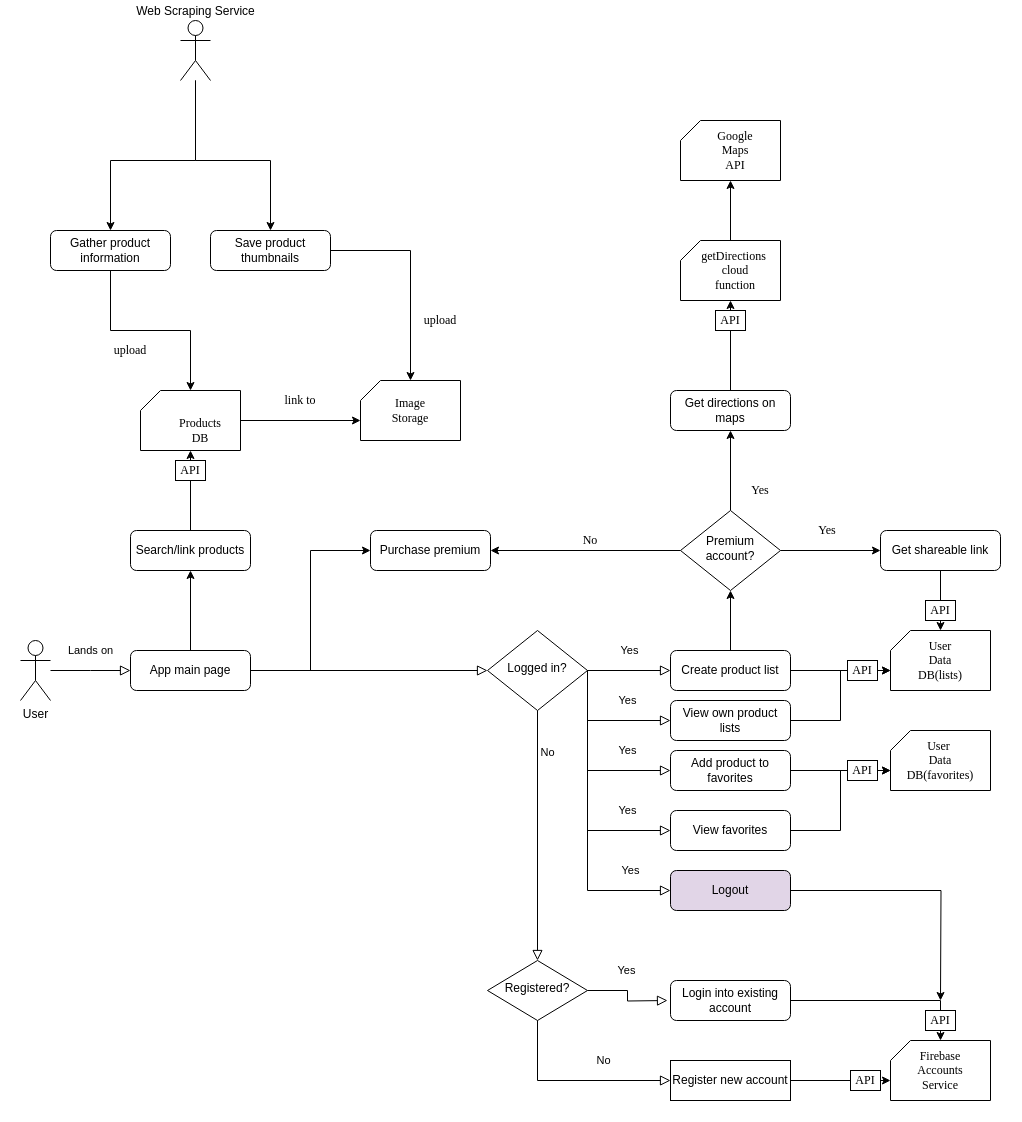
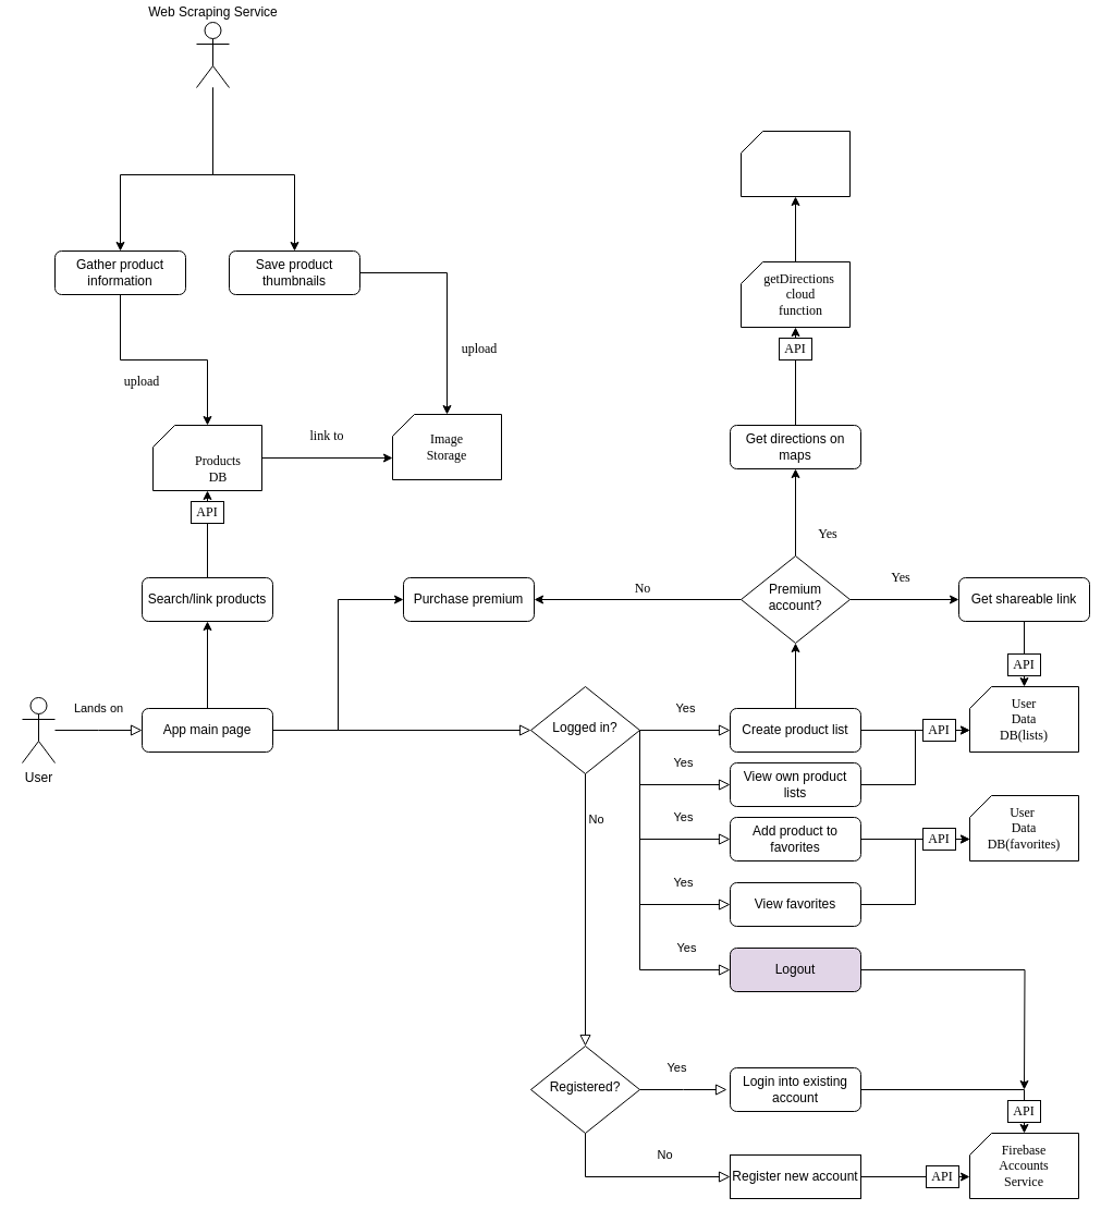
- <mxCell id="75" value="Google Maps API" style="text;html=1;strokeColor=none;fillColor=none;align=center;verticalAlign=middle;whiteSpace=wrap;rounded=0;fontFamily=Verdana;" parent="73" vertex="1"><mxGeometry x="35" y="20" width="40" height="20" as="geometry" /></mxCell>
- <mxCell id="28" value="Registered?" style="rhombus;whiteSpace=wrap;html=1;shadow=0;fontFamily=Helvetica;fontSize=12;align=center;strokeWidth=1;spacing=6;spacingTop=-4;" parent="1" vertex="1"><mxGeometry x="487" y="960" width="100" height="60" as="geometry" /></mxCell>
+ <mxCell id="28" value="Registered?" style="rhombus;whiteSpace=wrap;html=1;shadow=0;fontFamily=Helvetica;fontSize=12;align=center;strokeWidth=1;spacing=6;spacingTop=-4;" parent="1" vertex="1"><mxGeometry x="487" y="960" width="100" height="80" as="geometry" /></mxCell>
